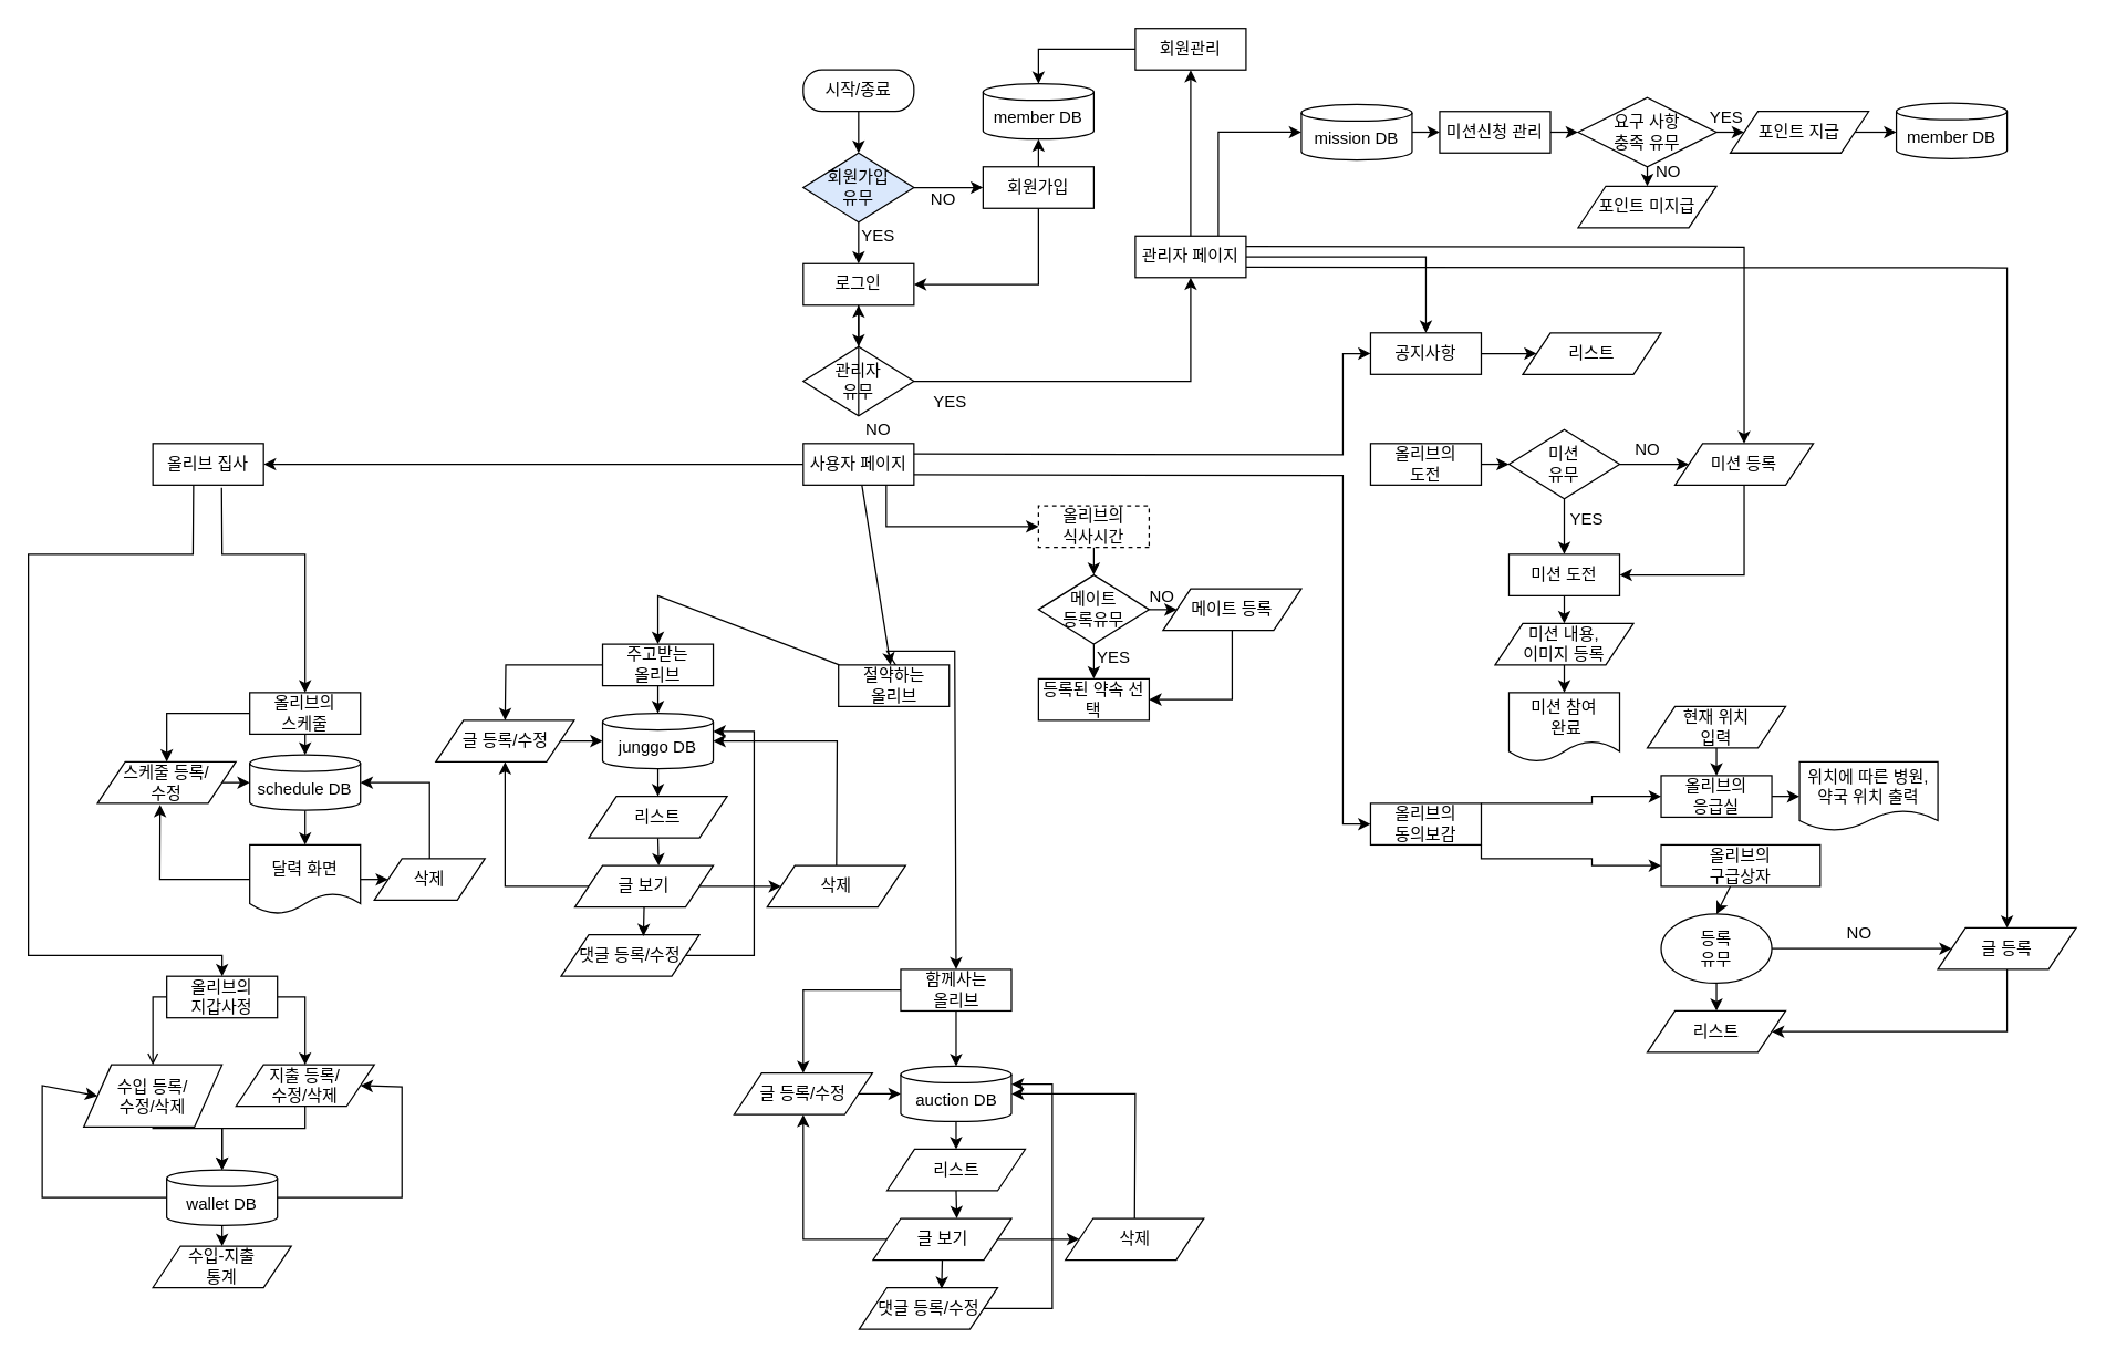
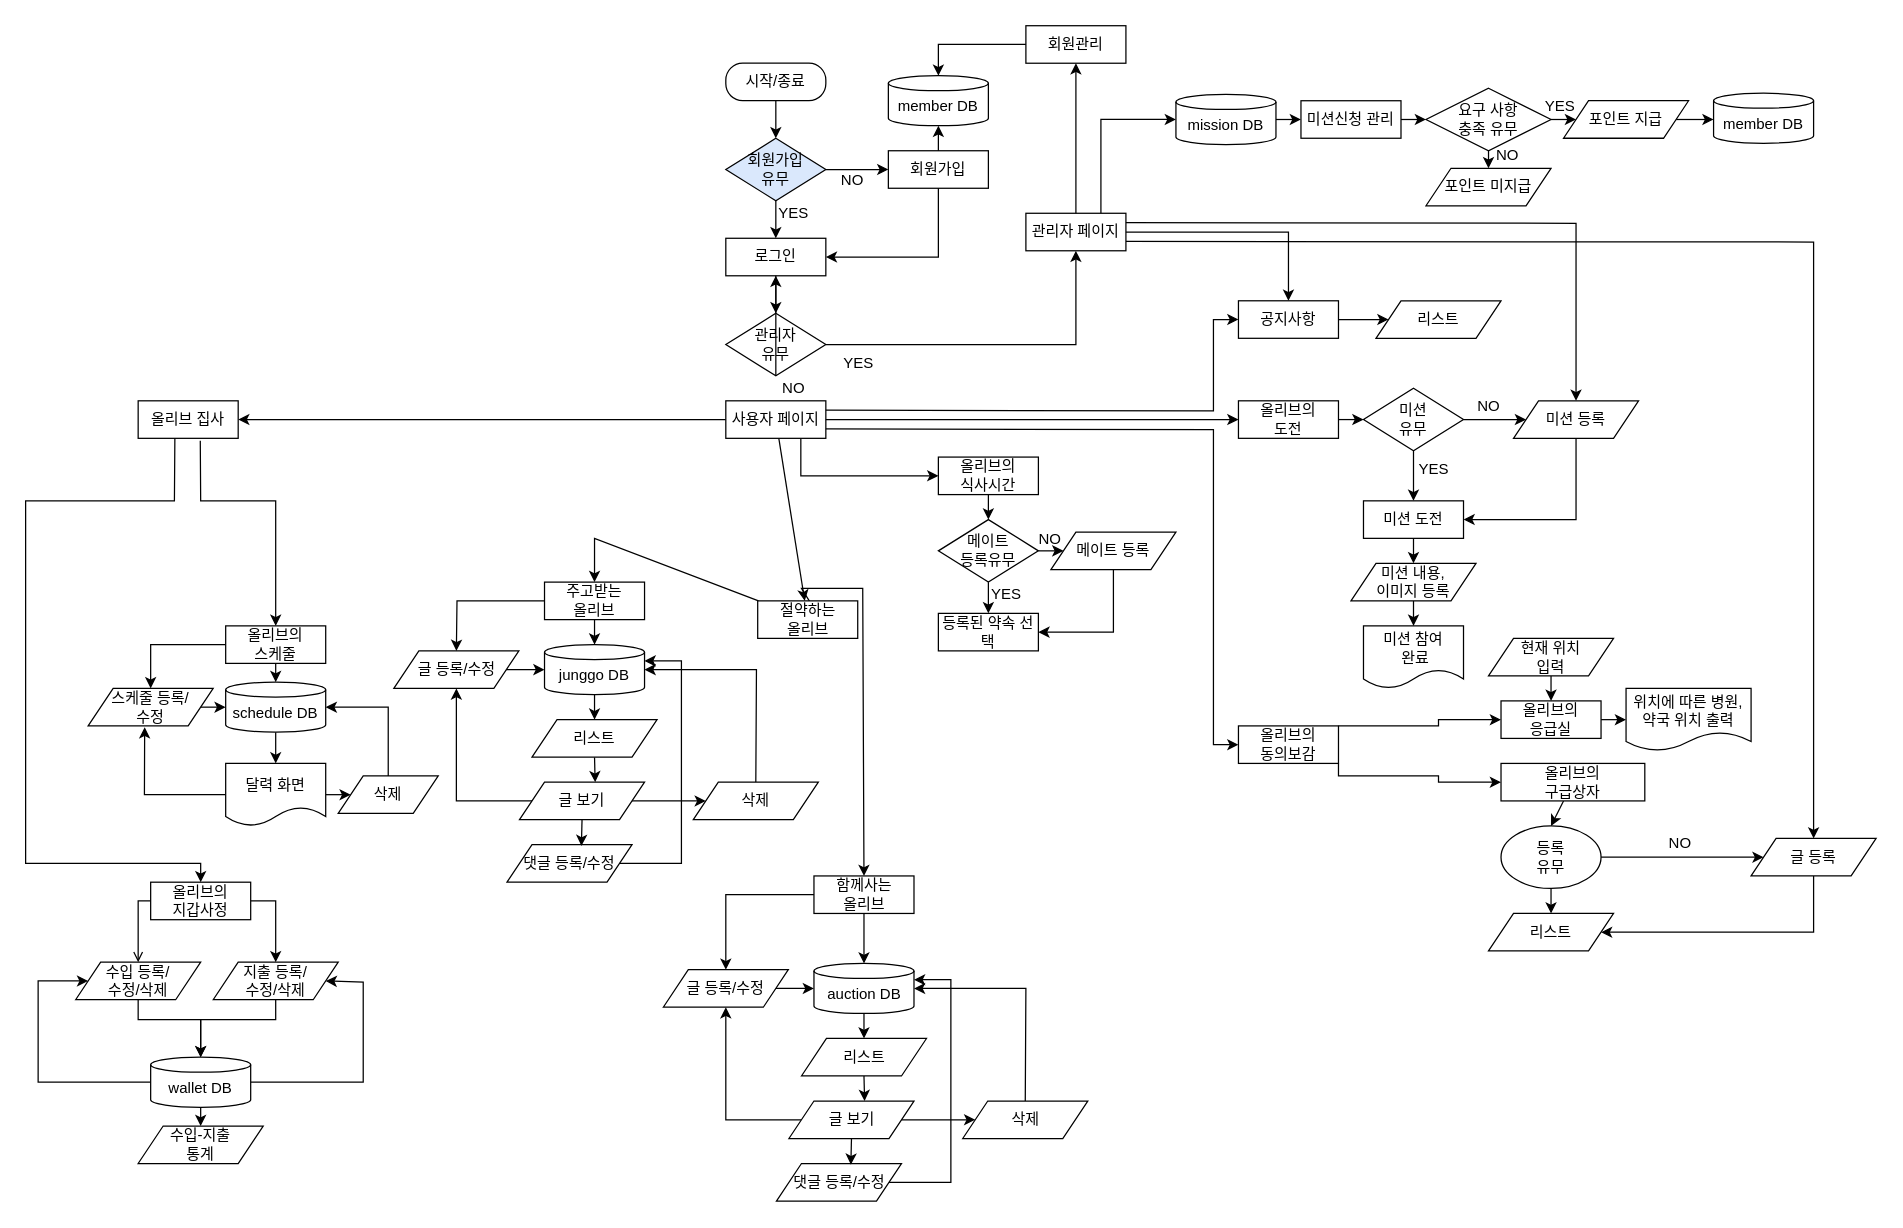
+ <mxCell id="70" value="" style="endArrow=classic;html=1;exitX=0;exitY=0.5;exitDx=0;exitDy=0;entryX=1;entryY=0.5;entryDx=0;entryDy=0;" edge="1" parent="1" source="22" target="37"><mxGeometry width="50" height="50" relative="1" as="geometry"><mxPoint x="810" y="460" as="sourcePoint" /><mxPoint x="860" y="410" as="targetPoint" /></mxGeometry></mxCell>
- <mxCell id="33" value="올리브의 &lt;br&gt;식사시간" style="rounded=0;whiteSpace=wrap;html=1;direction=west;dashed=1;" vertex="1" parent="1"><mxGeometry x="750" y="365" width="80" height="30" as="geometry" /></mxCell>
+ <mxCell id="33" value="올리브의 &lt;br&gt;식사시간" style="rounded=0;whiteSpace=wrap;html=1;direction=west;" vertex="1" parent="1"><mxGeometry x="750" y="365" width="80" height="30" as="geometry" /></mxCell>
- <mxCell id="150" value="수입 등록/&lt;br&gt;수정/삭제" style="shape=parallelogram;perimeter=parallelogramPerimeter;whiteSpace=wrap;html=1;fixedSize=1;" vertex="1" parent="1"><mxGeometry x="60" y="769" width="100" height="45" as="geometry" /></mxCell>
+ <mxCell id="150" value="수입 등록/&lt;br&gt;수정/삭제" style="shape=parallelogram;perimeter=parallelogramPerimeter;whiteSpace=wrap;html=1;fixedSize=1;" vertex="1" parent="1"><mxGeometry x="60" y="769" width="100" height="30" as="geometry" /></mxCell>
